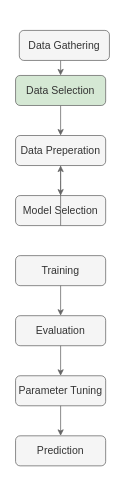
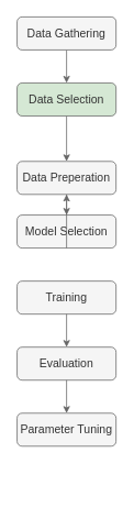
- <mxCell id="3" value="&lt;font style=&quot;font-size: 14px&quot;&gt;Data Gathering&lt;/font&gt;" style="rounded=1;whiteSpace=wrap;html=1;fontSize=12;glass=0;strokeWidth=1;shadow=0;fillColor=#f5f5f5;strokeColor=#666666;fontColor=#333333;" parent="1" vertex="1"><mxGeometry x="25" y="40" width="120" height="40" as="geometry" /></mxCell>
+ <mxCell id="3" value="&lt;font style=&quot;font-size: 14px&quot;&gt;Data Gathering&lt;/font&gt;" style="rounded=1;whiteSpace=wrap;html=1;fontSize=12;glass=0;strokeWidth=1;shadow=0;fillColor=#f5f5f5;strokeColor=#666666;fontColor=#333333;" parent="1" vertex="1"><mxGeometry x="20" y="20" width="120" height="40" as="geometry" /></mxCell>
- <mxCell id="7" value="&lt;font style=&quot;font-size: 14px&quot;&gt;Data Preperation&lt;/font&gt;" style="rounded=1;whiteSpace=wrap;html=1;fontSize=12;glass=0;strokeWidth=1;shadow=0;fillColor=#f5f5f5;strokeColor=#666666;fontColor=#333333;" vertex="1" parent="1"><mxGeometry x="20" y="180" width="120" height="40" as="geometry" /></mxCell>
+ <mxCell id="7" value="&lt;font style=&quot;font-size: 14px&quot;&gt;Data Preperation&lt;/font&gt;" style="rounded=1;whiteSpace=wrap;html=1;fontSize=12;glass=0;strokeWidth=1;shadow=0;fillColor=#f5f5f5;strokeColor=#666666;fontColor=#333333;" vertex="1" parent="1"><mxGeometry x="20" y="195" width="120" height="40" as="geometry" /></mxCell>
- <mxCell id="16" value="" style="endArrow=classic;html=1;shadow=0;labelBackgroundColor=none;strokeWidth=1;exitX=0.5;exitY=1;exitDx=0;exitDy=0;entryX=0.5;entryY=0;entryDx=0;entryDy=0;fillColor=#f5f5f5;strokeColor=#666666;" edge="1" parent="1" source="10" target="8"><mxGeometry width="50" height="50" relative="1" as="geometry"><mxPoint x="250" y="530" as="sourcePoint" /><mxPoint x="300" y="480" as="targetPoint" /></mxGeometry></mxCell>
- <mxCell id="8" value="&lt;font style=&quot;font-size: 14px&quot;&gt;Prediction&lt;/font&gt;" style="rounded=1;whiteSpace=wrap;html=1;fontSize=12;glass=0;strokeWidth=1;shadow=0;fillColor=#f5f5f5;strokeColor=#666666;fontColor=#333333;" vertex="1" parent="1"><mxGeometry x="20" y="580" width="120" height="40" as="geometry" /></mxCell>
